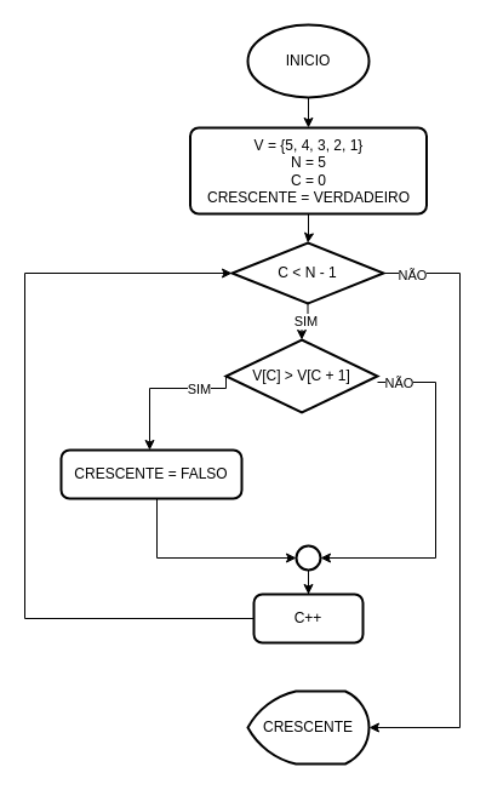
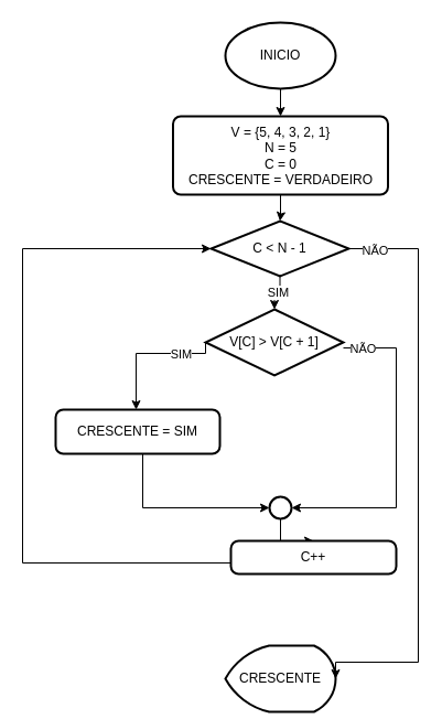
- <mxCell id="8" value="&lt;div&gt;CRESCENTE = FALSO&lt;/div&gt;" style="rounded=1;whiteSpace=wrap;html=1;absoluteArcSize=1;arcSize=14;strokeWidth=2;" vertex="1" parent="1"><mxGeometry x="50" y="371" width="149" height="40" as="geometry" /></mxCell>
+ <mxCell id="8" value="&lt;div&gt;CRESCENTE = SIM&lt;/div&gt;" style="rounded=1;whiteSpace=wrap;html=1;absoluteArcSize=1;arcSize=14;strokeWidth=2;" vertex="1" parent="1"><mxGeometry x="50" y="371" width="149" height="40" as="geometry" /></mxCell>
- <mxCell id="12" value="&lt;div&gt;C++&lt;/div&gt;" style="rounded=1;whiteSpace=wrap;html=1;absoluteArcSize=1;arcSize=14;strokeWidth=2;" vertex="1" parent="1"><mxGeometry x="209" y="490" width="90" height="40" as="geometry" /></mxCell>
+ <mxCell id="12" value="&lt;div&gt;C++&lt;/div&gt;" style="rounded=1;whiteSpace=wrap;html=1;absoluteArcSize=1;arcSize=14;strokeWidth=2;" vertex="1" parent="1"><mxGeometry x="209" y="490" width="150" height="30" as="geometry" /></mxCell>
- <mxCell id="11" value="CRESCENTE" style="strokeWidth=2;html=1;shape=mxgraph.flowchart.display;whiteSpace=wrap;" vertex="1" parent="1"><mxGeometry x="204" y="570" width="100" height="60" as="geometry" /></mxCell>
+ <mxCell id="11" value="CRESCENTE" style="strokeWidth=2;html=1;shape=mxgraph.flowchart.display;whiteSpace=wrap;" vertex="1" parent="1"><mxGeometry x="204" y="585" width="100" height="60" as="geometry" /></mxCell>
